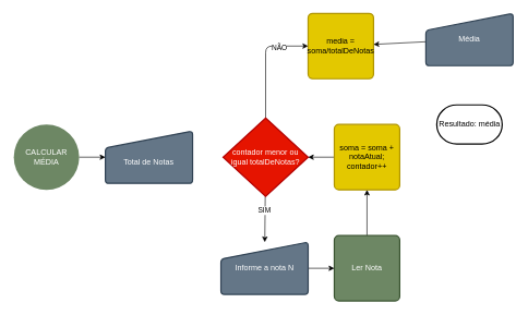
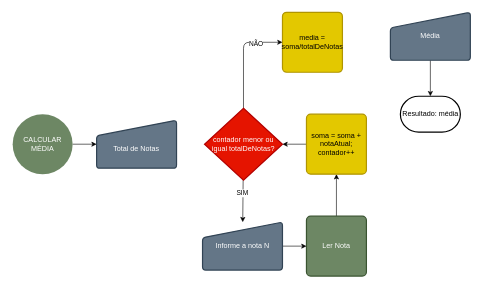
- <mxCell id="17" style="edgeStyle=none;html=1;" edge="1" parent="1" source="18" target="19"><mxGeometry relative="1" as="geometry" /></mxCell>
+ <mxCell id="17" style="edgeStyle=none;html=1;" edge="1" parent="1" source="18" target="9"><mxGeometry relative="1" as="geometry" /></mxCell>
